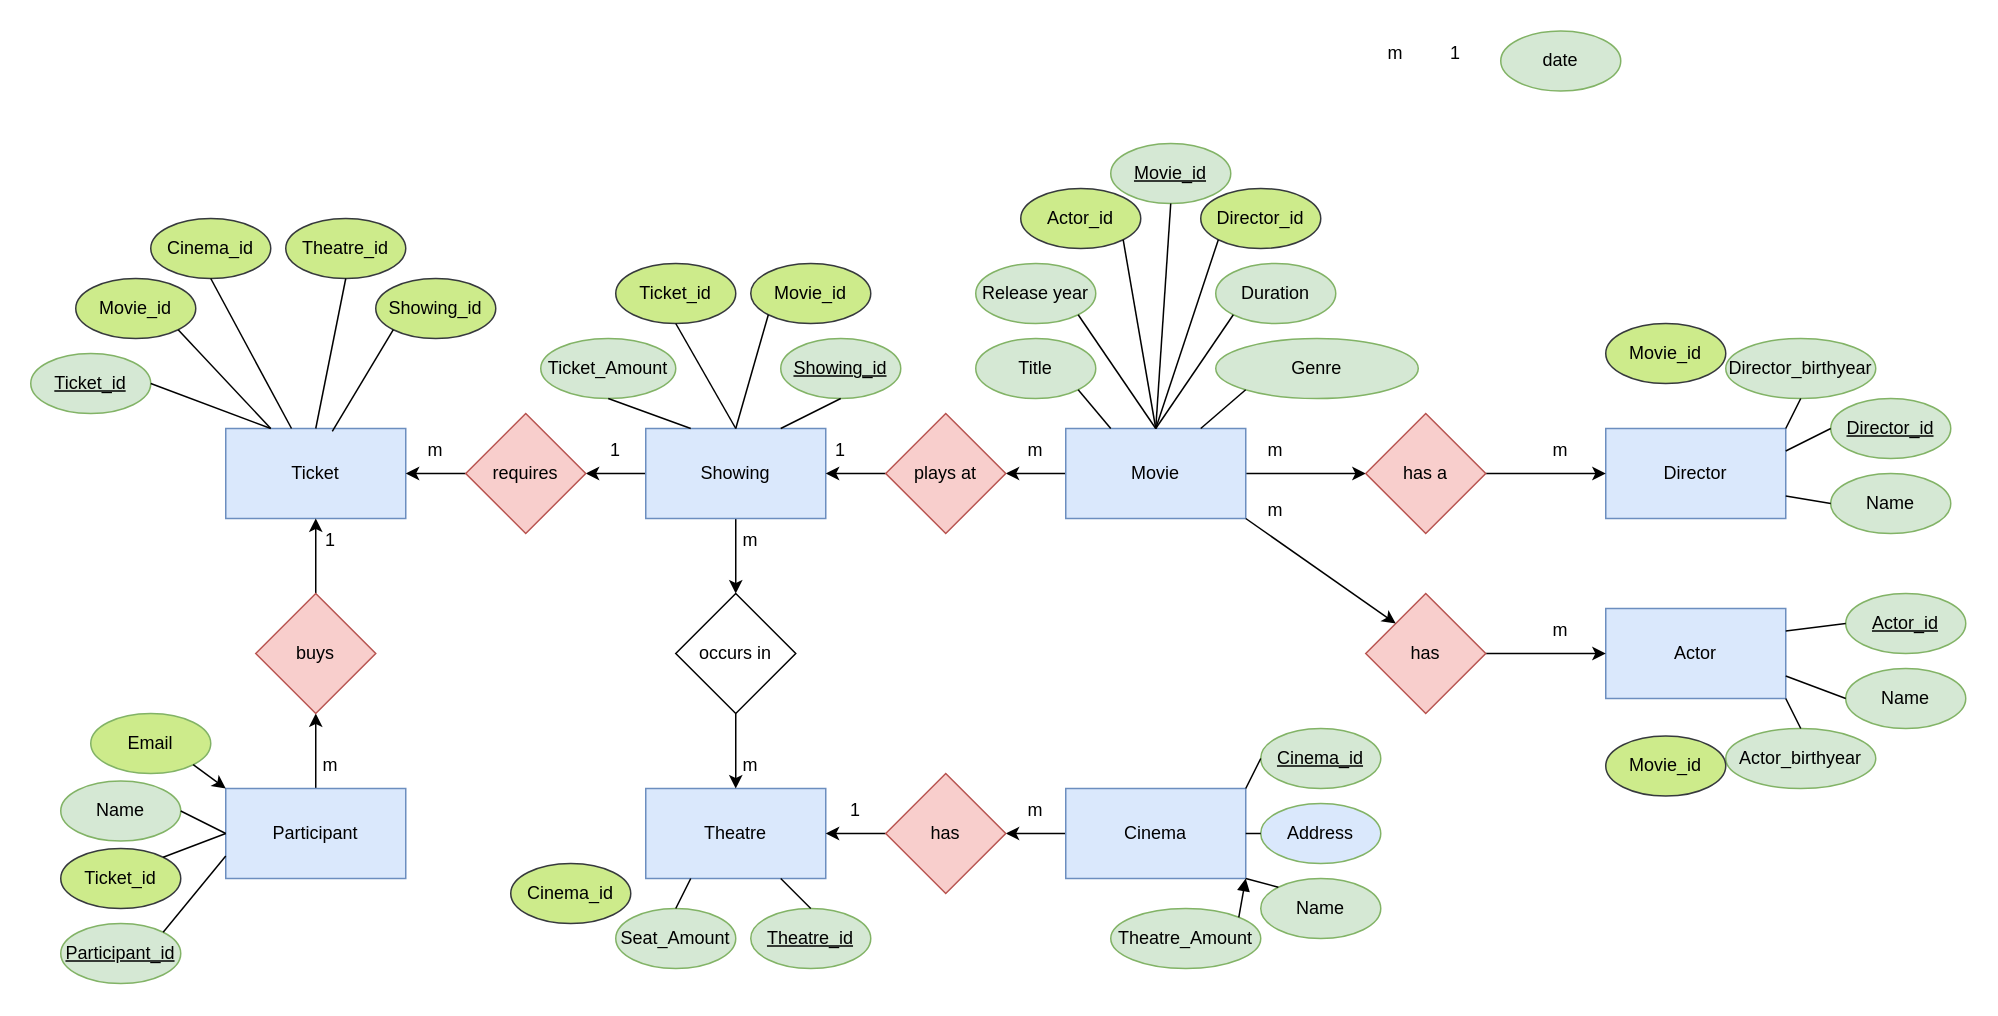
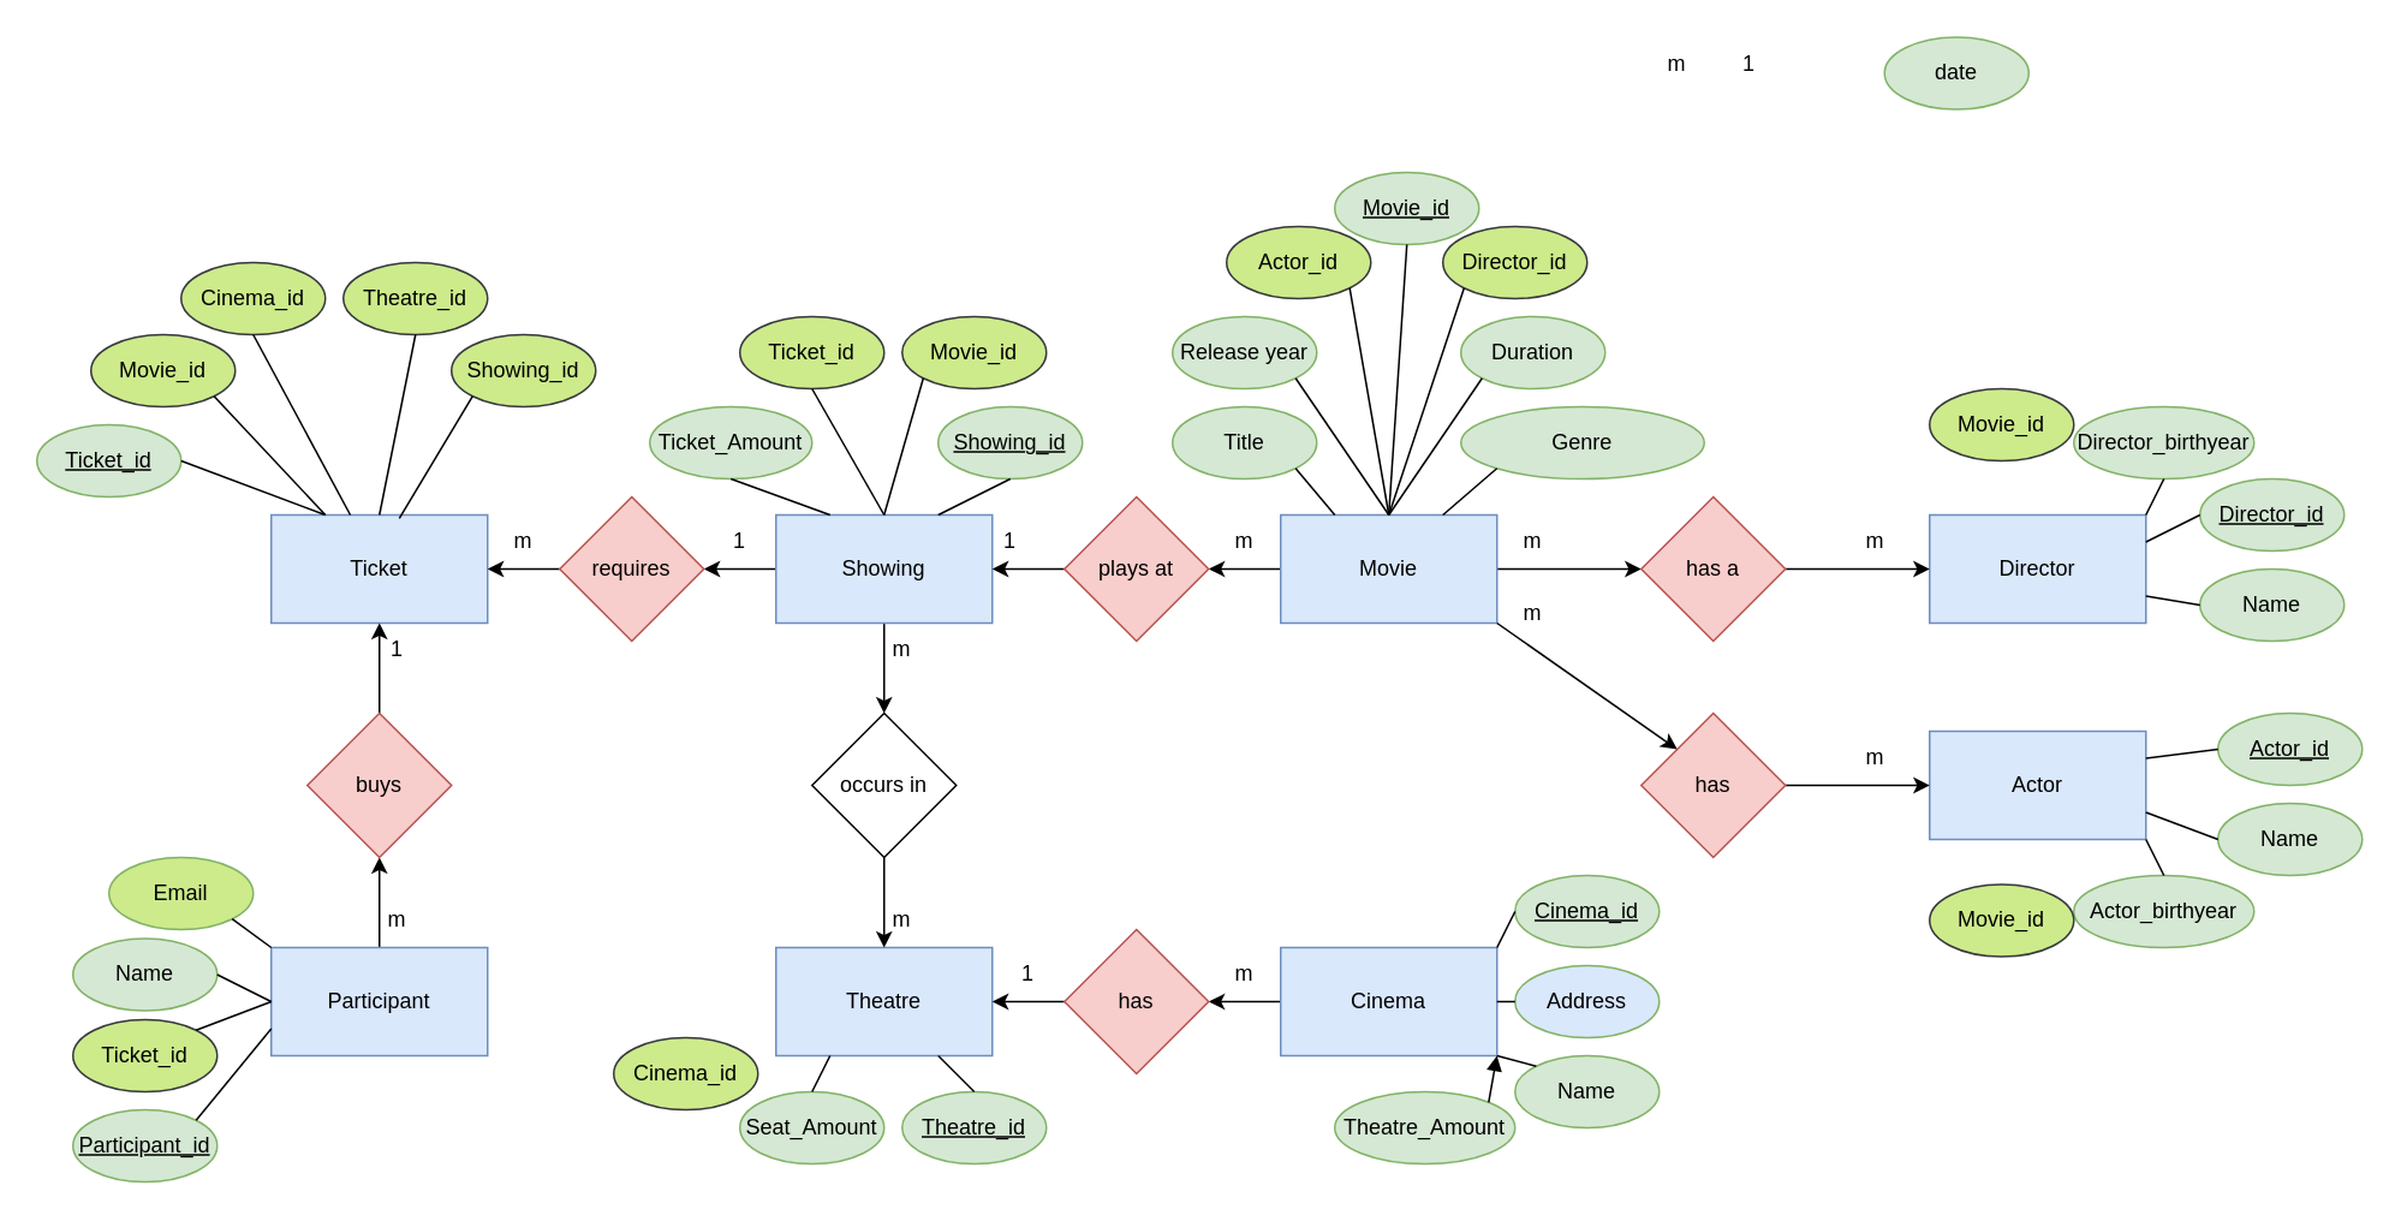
- <mxCell id="102" value="date" style="ellipse;whiteSpace=wrap;html=1;fillColor=#d5e8d4;strokeColor=#82b366;" vertex="1" parent="1"><mxGeometry x="1000" y="20" width="80" height="40" as="geometry" /></mxCell>
+ <mxCell id="102" value="date" style="ellipse;whiteSpace=wrap;html=1;fillColor=#d5e8d4;strokeColor=#82b366;" vertex="1" parent="1"><mxGeometry x="1045" y="20" width="80" height="40" as="geometry" /></mxCell>
- <mxCell id="103" value="" style="endArrow=classic;html=1;rounded=0;exitX=1;exitY=1;exitDx=0;exitDy=0;entryX=0;entryY=0;entryDx=0;entryDy=0;" edge="1" parent="1" source="95" target="15"><mxGeometry width="50" height="50" relative="1" as="geometry"><mxPoint x="660" y="375" as="sourcePoint" /><mxPoint x="710" y="325" as="targetPoint" /></mxGeometry></mxCell>
+ <mxCell id="103" value="" style="endArrow=none;html=1;rounded=0;exitX=1;exitY=1;exitDx=0;exitDy=0;entryX=0;entryY=0;entryDx=0;entryDy=0;" edge="1" parent="1" source="95" target="15"><mxGeometry width="50" height="50" relative="1" as="geometry"><mxPoint x="660" y="375" as="sourcePoint" /><mxPoint x="710" y="325" as="targetPoint" /></mxGeometry></mxCell>
